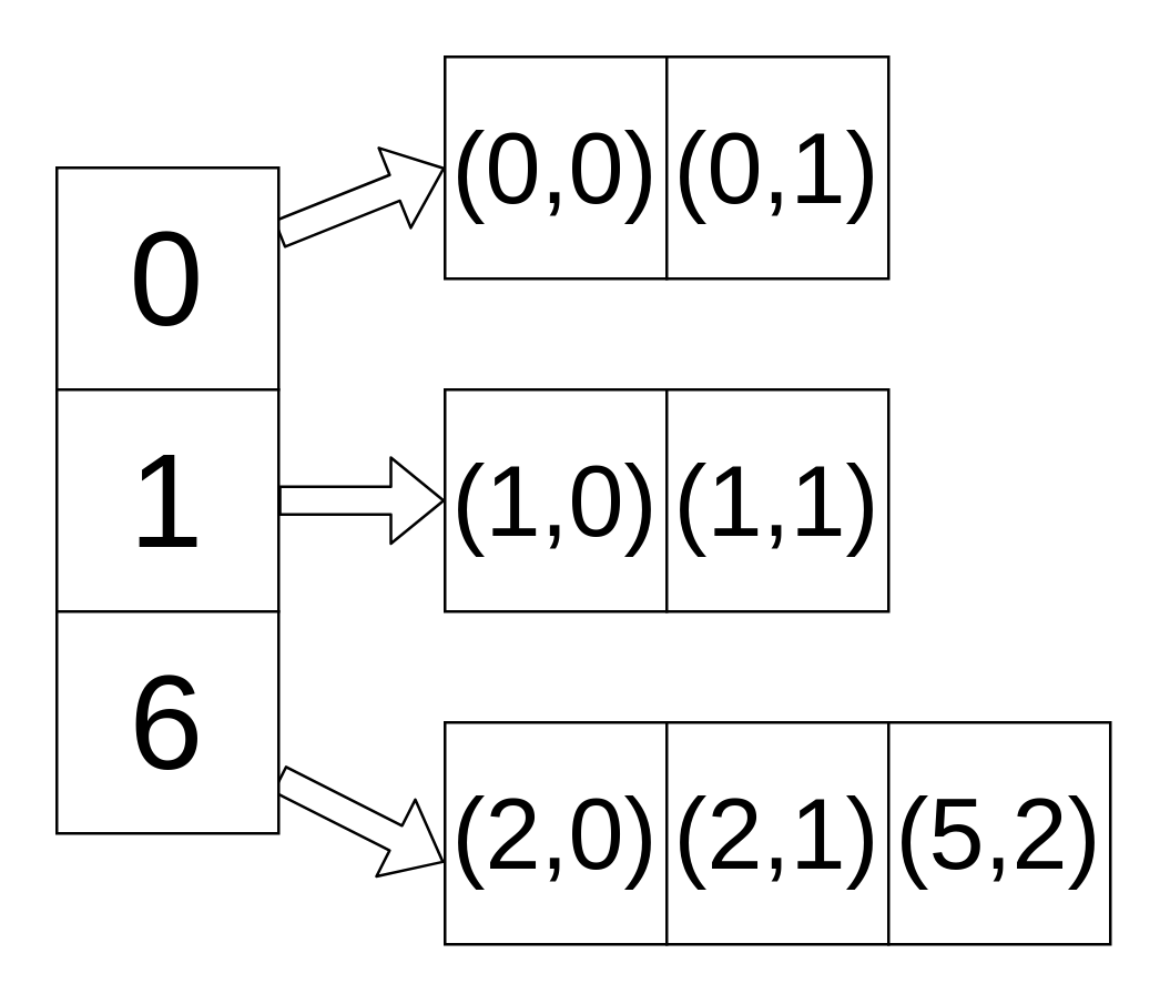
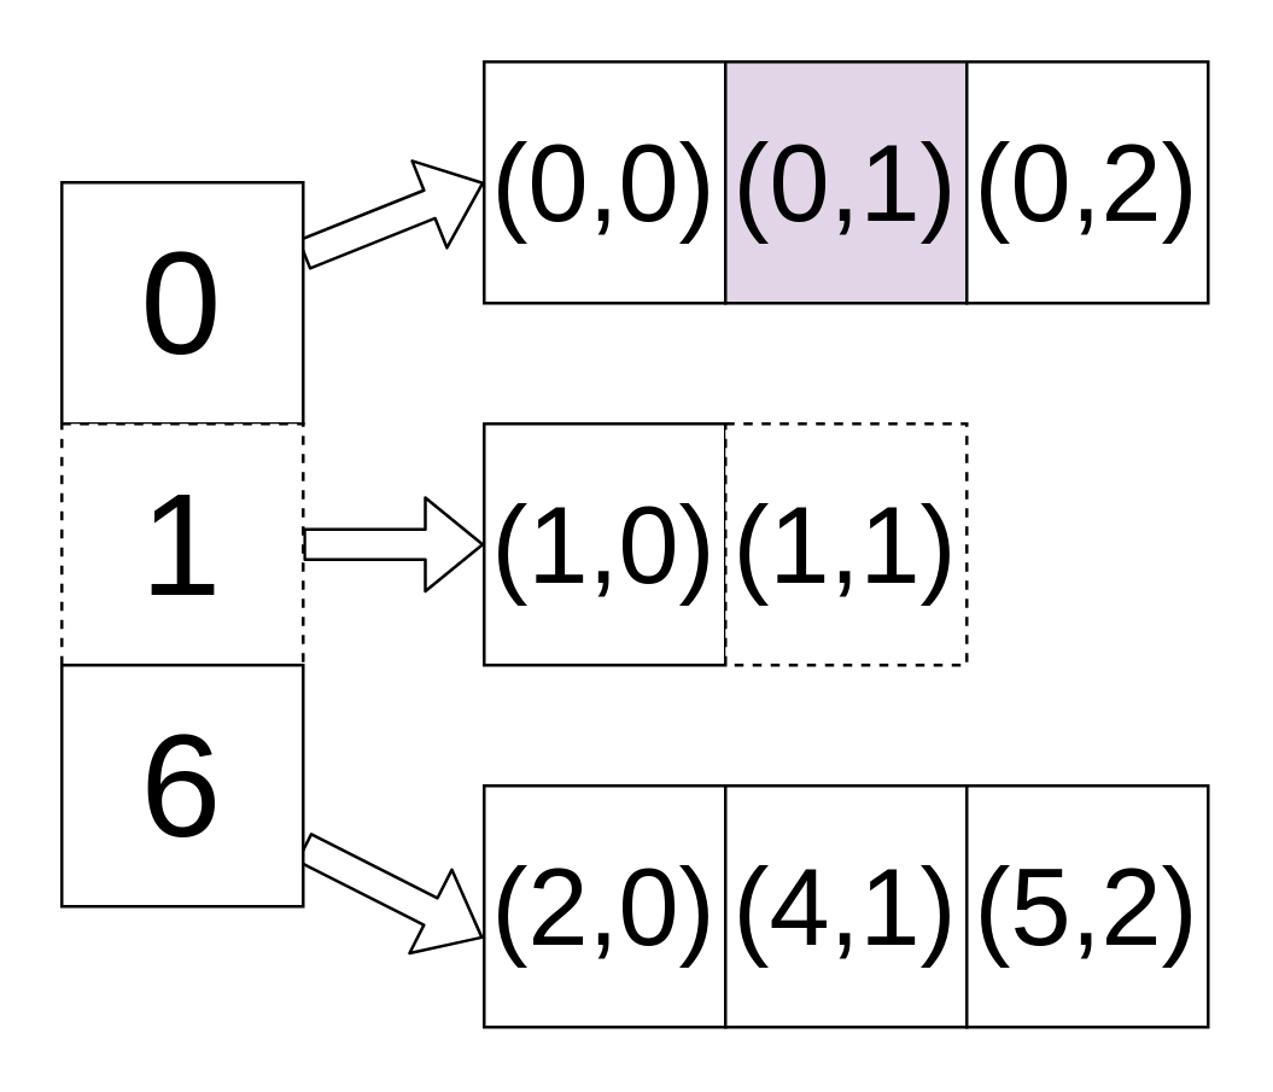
- <mxCell id="9" value="&lt;font style=&quot;font-size: 36px;&quot;&gt;(0,1)&lt;/font&gt;" style="whiteSpace=wrap;html=1;aspect=fixed;" vertex="1" parent="1"><mxGeometry x="240" y="20" width="80" height="80" as="geometry" /></mxCell>
+ <mxCell id="9" value="&lt;font style=&quot;font-size: 36px;&quot;&gt;(0,1)&lt;/font&gt;" style="whiteSpace=wrap;html=1;aspect=fixed;fillColor=#e1d5e7;" vertex="1" parent="1"><mxGeometry x="240" y="20" width="80" height="80" as="geometry" /></mxCell>
+ <mxCell id="10" value="&lt;font style=&quot;font-size: 36px;&quot;&gt;(0,2)&lt;/font&gt;" style="whiteSpace=wrap;html=1;aspect=fixed;" vertex="1" parent="1"><mxGeometry x="320" y="20" width="80" height="80" as="geometry" /></mxCell>
- <mxCell id="5" value="&lt;font style=&quot;font-size: 48px;&quot;&gt;1&lt;/font&gt;" style="whiteSpace=wrap;html=1;aspect=fixed;" vertex="1" parent="1"><mxGeometry x="20" y="140" width="80" height="80" as="geometry" /></mxCell>
+ <mxCell id="5" value="&lt;font style=&quot;font-size: 48px;&quot;&gt;1&lt;/font&gt;" style="whiteSpace=wrap;html=1;aspect=fixed;dashed=1;" vertex="1" parent="1"><mxGeometry x="20" y="140" width="80" height="80" as="geometry" /></mxCell>
- <mxCell id="12" value="&lt;font style=&quot;font-size: 36px;&quot;&gt;(1,1)&lt;/font&gt;" style="whiteSpace=wrap;html=1;aspect=fixed;" vertex="1" parent="1"><mxGeometry x="240" y="140" width="80" height="80" as="geometry" /></mxCell>
+ <mxCell id="12" value="&lt;font style=&quot;font-size: 36px;&quot;&gt;(1,1)&lt;/font&gt;" style="whiteSpace=wrap;html=1;aspect=fixed;dashed=1;" vertex="1" parent="1"><mxGeometry x="240" y="140" width="80" height="80" as="geometry" /></mxCell>
- <mxCell id="14" value="&lt;font style=&quot;font-size: 36px;&quot;&gt;(2,1)&lt;/font&gt;" style="whiteSpace=wrap;html=1;aspect=fixed;" vertex="1" parent="1"><mxGeometry x="240" y="260" width="80" height="80" as="geometry" /></mxCell>
+ <mxCell id="14" value="&lt;font style=&quot;font-size: 36px;&quot;&gt;(4,1)&lt;/font&gt;" style="whiteSpace=wrap;html=1;aspect=fixed;" vertex="1" parent="1"><mxGeometry x="240" y="260" width="80" height="80" as="geometry" /></mxCell>
